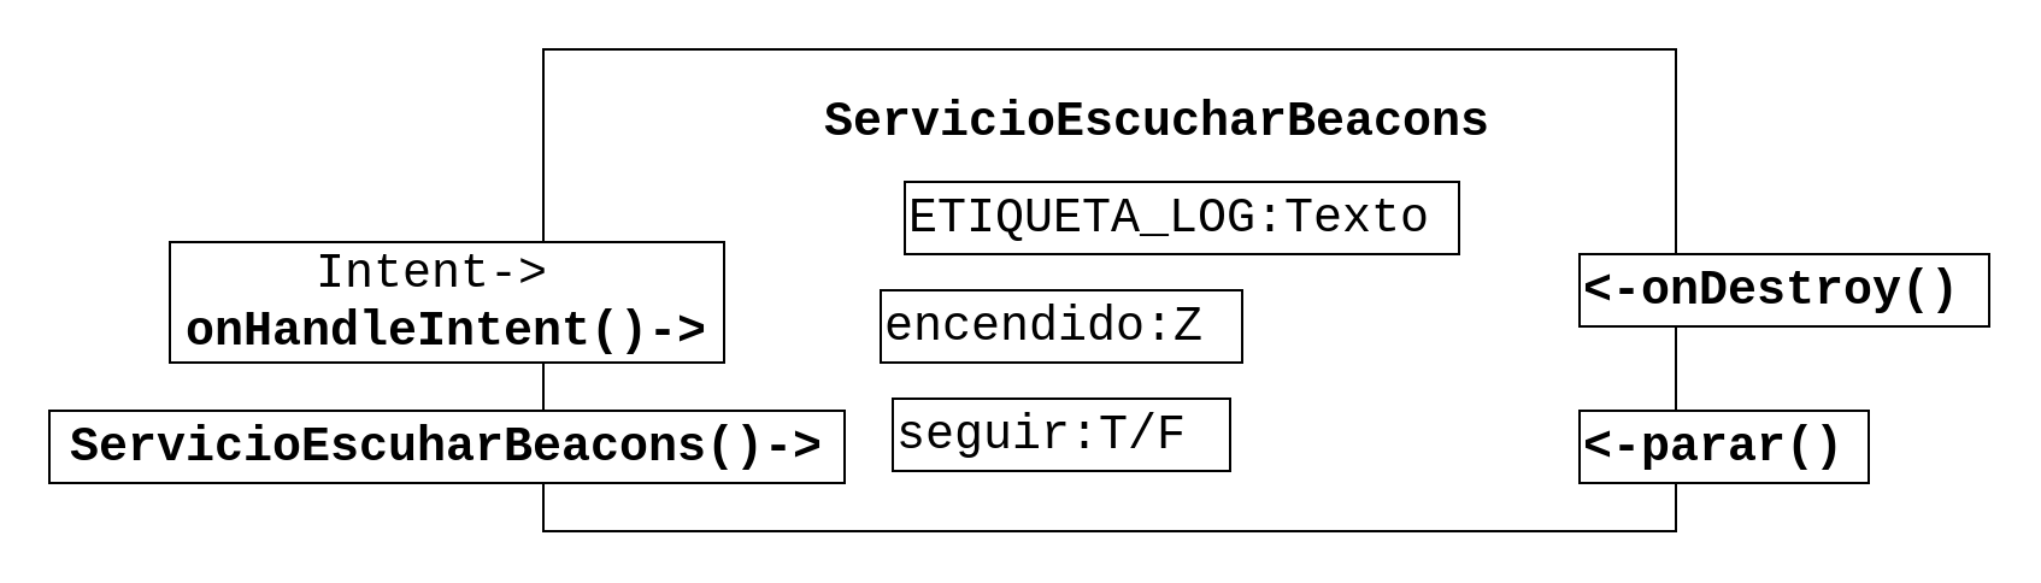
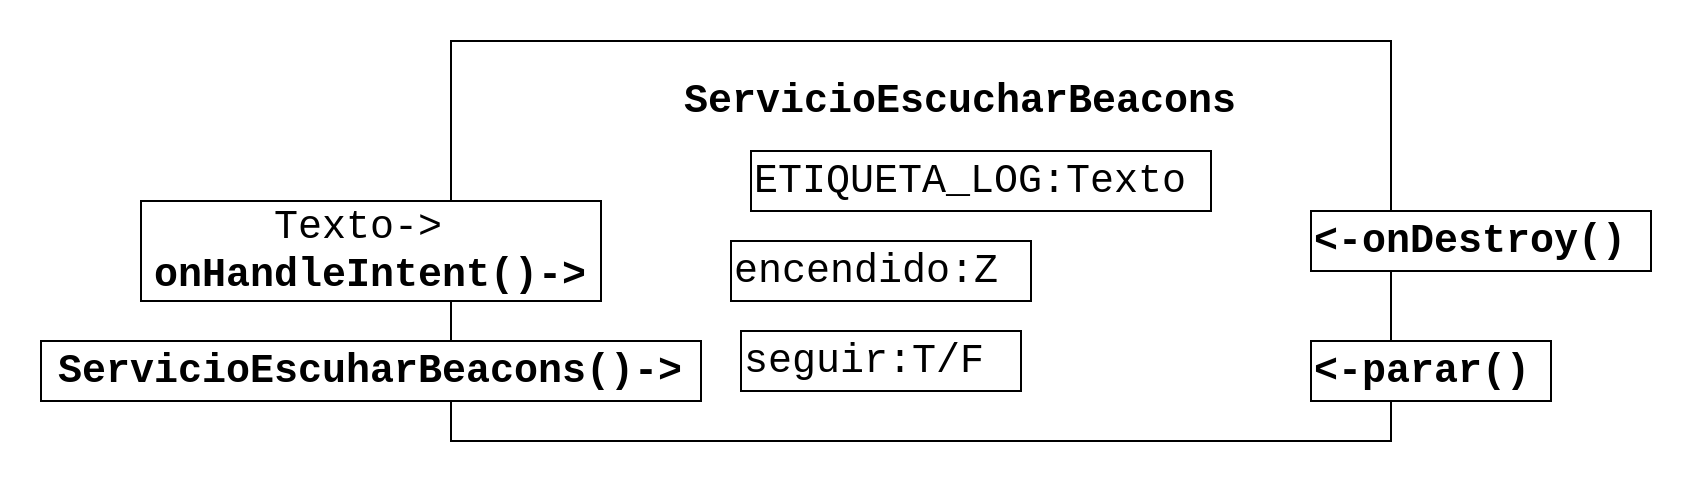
- <mxCell id="4" value="Intent-&amp;gt;&amp;nbsp;&lt;br&gt;&lt;b&gt;onHandleIntent()-&amp;gt;&lt;/b&gt;" style="rounded=0;whiteSpace=wrap;html=1;fontFamily=Courier New;fontSize=20;align=center;fontStyle=0;autosize=1;" vertex="1" parent="1"><mxGeometry x="70" y="100" width="230" height="50" as="geometry" /></mxCell>
+ <mxCell id="4" value="Texto-&amp;gt;&amp;nbsp;&lt;br&gt;&lt;b&gt;onHandleIntent()-&amp;gt;&lt;/b&gt;" style="rounded=0;whiteSpace=wrap;html=1;fontFamily=Courier New;fontSize=20;align=center;fontStyle=0;autosize=1;" vertex="1" parent="1"><mxGeometry x="70" y="100" width="230" height="50" as="geometry" /></mxCell>
